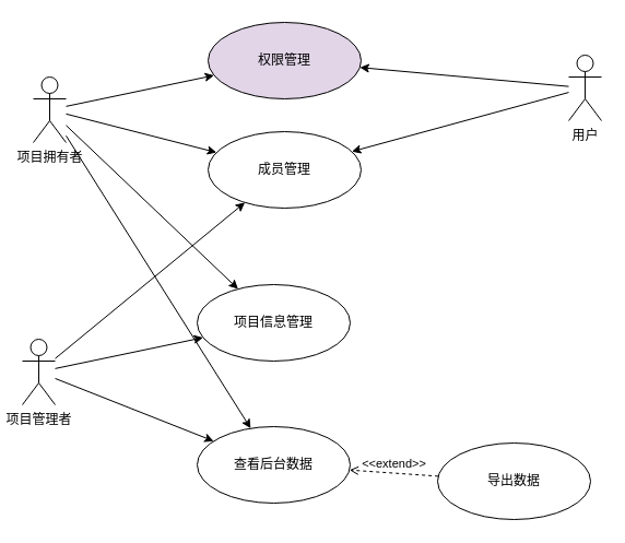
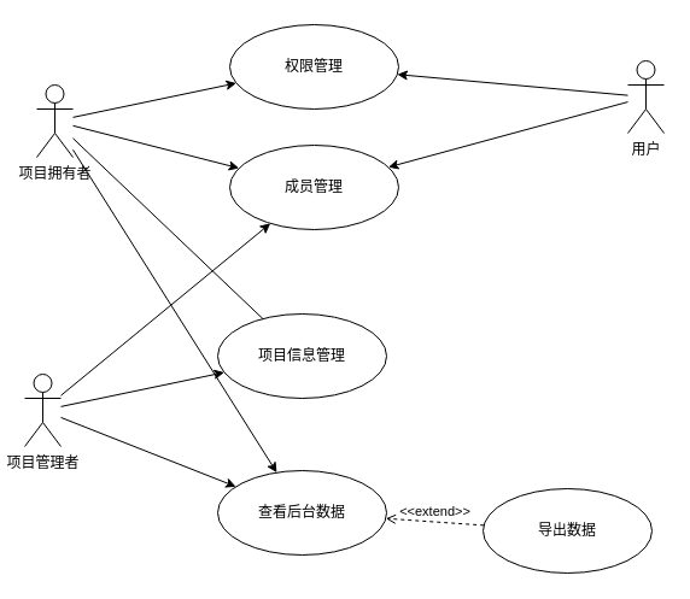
- <mxCell id="6" value="权限管理" style="ellipse;whiteSpace=wrap;html=1;fillColor=#e1d5e7;" vertex="1" parent="1"><mxGeometry x="190" y="20" width="140" height="70" as="geometry" /></mxCell>
+ <mxCell id="6" value="权限管理" style="ellipse;whiteSpace=wrap;html=1;" vertex="1" parent="1"><mxGeometry x="190" y="20" width="140" height="70" as="geometry" /></mxCell>
- <mxCell id="15" value="" style="endArrow=classic;html=1;rounded=0;" edge="1" parent="1" source="4" target="10"><mxGeometry width="50" height="50" relative="1" as="geometry"><mxPoint x="220" y="270" as="sourcePoint" /><mxPoint x="270" y="220" as="targetPoint" /></mxGeometry></mxCell>
+ <mxCell id="15" value="" style="endArrow=none;html=1;rounded=0;" edge="1" parent="1" source="4" target="10"><mxGeometry width="50" height="50" relative="1" as="geometry"><mxPoint x="220" y="270" as="sourcePoint" /><mxPoint x="270" y="220" as="targetPoint" /></mxGeometry></mxCell>
